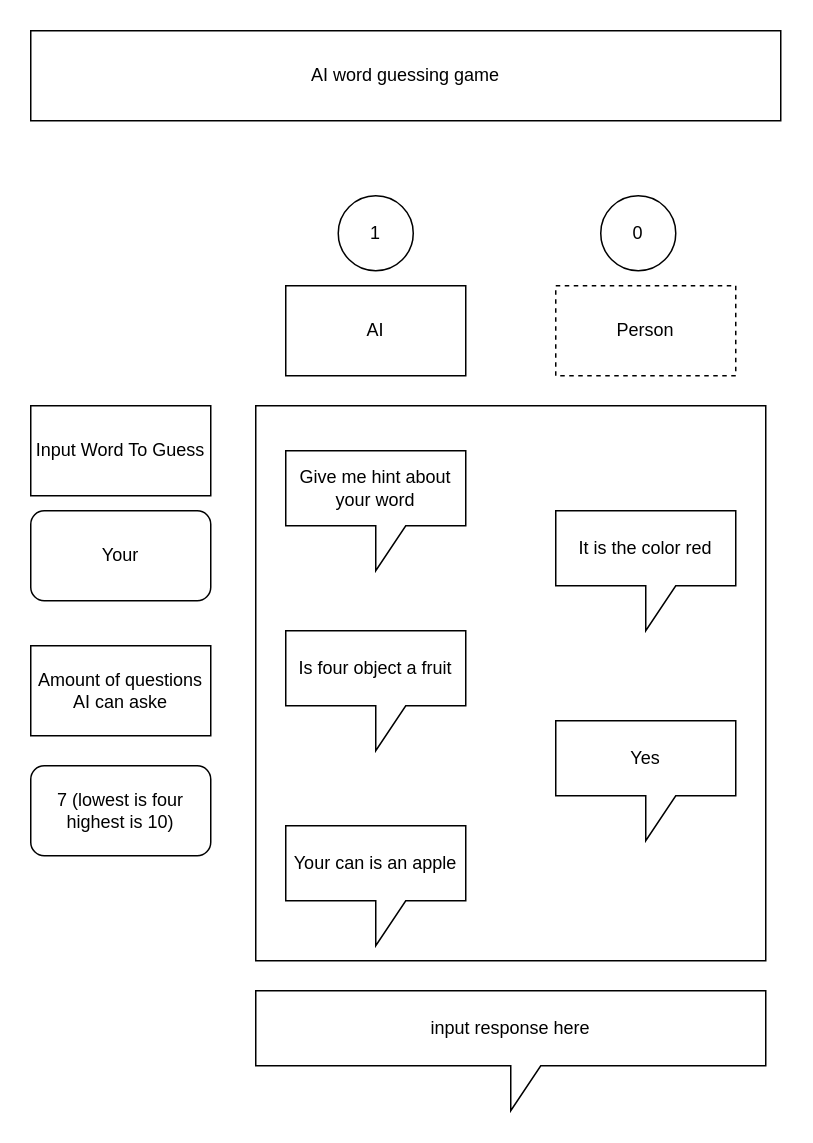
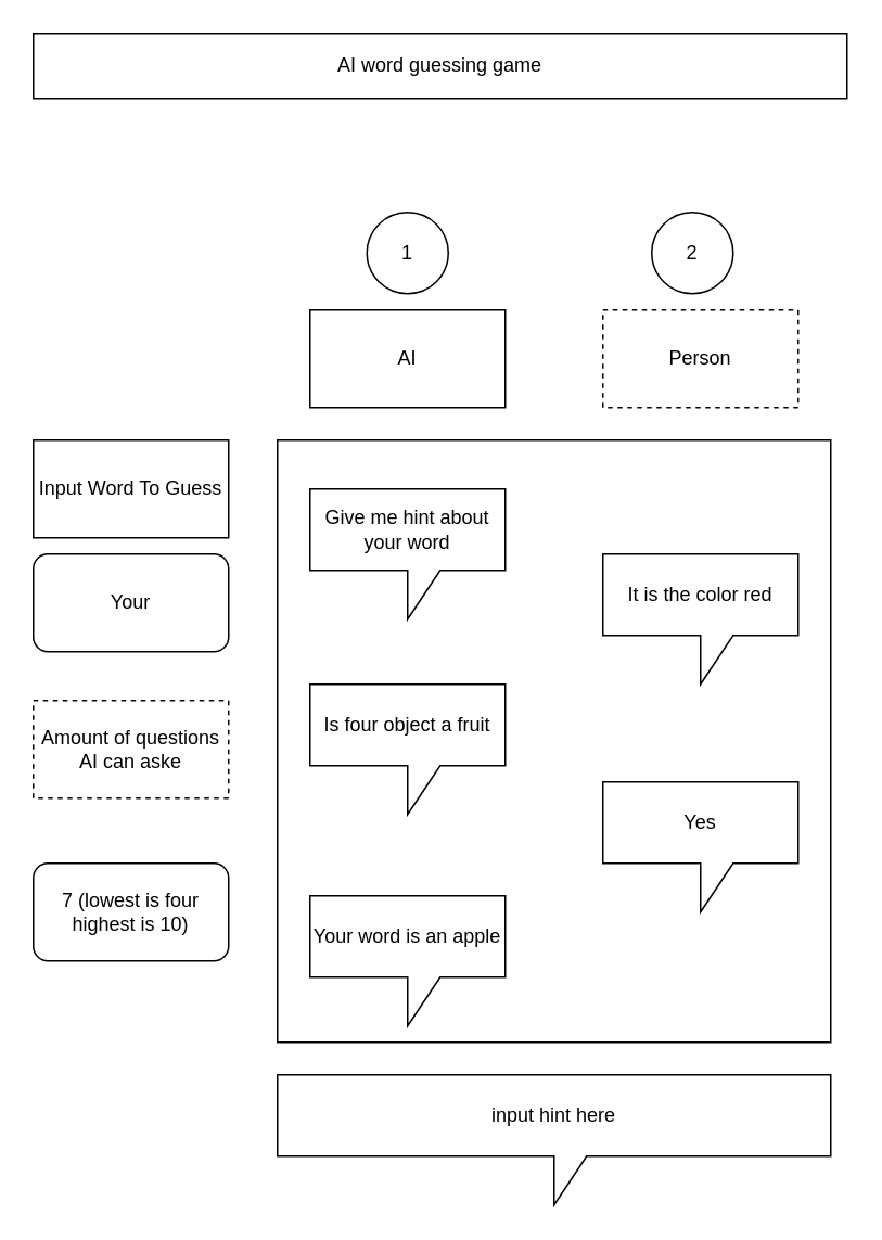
- <mxCell id="17" value="AI word guessing game" style="rounded=0;whiteSpace=wrap;html=1;" vertex="1" parent="1"><mxGeometry x="20" y="20" width="500" height="60" as="geometry" /></mxCell>
+ <mxCell id="17" value="AI word guessing game" style="rounded=0;whiteSpace=wrap;html=1;" vertex="1" parent="1"><mxGeometry x="20" y="20" width="500" height="40" as="geometry" /></mxCell>
- <mxCell id="13" value="0" style="ellipse;whiteSpace=wrap;html=1;aspect=fixed;" vertex="1" parent="1"><mxGeometry x="400" y="130" width="50" height="50" as="geometry" /></mxCell>
+ <mxCell id="13" value="2" style="ellipse;whiteSpace=wrap;html=1;aspect=fixed;" vertex="1" parent="1"><mxGeometry x="400" y="130" width="50" height="50" as="geometry" /></mxCell>
- <mxCell id="14" value="Amount of questions AI can aske" style="rounded=0;whiteSpace=wrap;html=1;" vertex="1" parent="1"><mxGeometry x="20" y="430" width="120" height="60" as="geometry" /></mxCell>
+ <mxCell id="14" value="Amount of questions AI can aske" style="rounded=0;whiteSpace=wrap;html=1;dashed=1;" vertex="1" parent="1"><mxGeometry x="20" y="430" width="120" height="60" as="geometry" /></mxCell>
- <mxCell id="15" value="7 (lowest is four highest is 10)" style="rounded=1;whiteSpace=wrap;html=1;" vertex="1" parent="1"><mxGeometry x="20" y="510" width="120" height="60" as="geometry" /></mxCell>
+ <mxCell id="15" value="7 (lowest is four highest is 10)" style="rounded=1;whiteSpace=wrap;html=1;" vertex="1" parent="1"><mxGeometry x="20" y="530" width="120" height="60" as="geometry" /></mxCell>
- <mxCell id="11" value="Your can is an apple" style="shape=callout;whiteSpace=wrap;html=1;perimeter=calloutPerimeter;" vertex="1" parent="1"><mxGeometry x="190" y="550" width="120" height="80" as="geometry" /></mxCell>
+ <mxCell id="11" value="Your word is an apple" style="shape=callout;whiteSpace=wrap;html=1;perimeter=calloutPerimeter;" vertex="1" parent="1"><mxGeometry x="190" y="550" width="120" height="80" as="geometry" /></mxCell>
- <mxCell id="16" value="input response here" style="shape=callout;whiteSpace=wrap;html=1;perimeter=calloutPerimeter;" vertex="1" parent="1"><mxGeometry x="170" y="660" width="340" height="80" as="geometry" /></mxCell>
+ <mxCell id="16" value="input hint here" style="shape=callout;whiteSpace=wrap;html=1;perimeter=calloutPerimeter;" vertex="1" parent="1"><mxGeometry x="170" y="660" width="340" height="80" as="geometry" /></mxCell>
